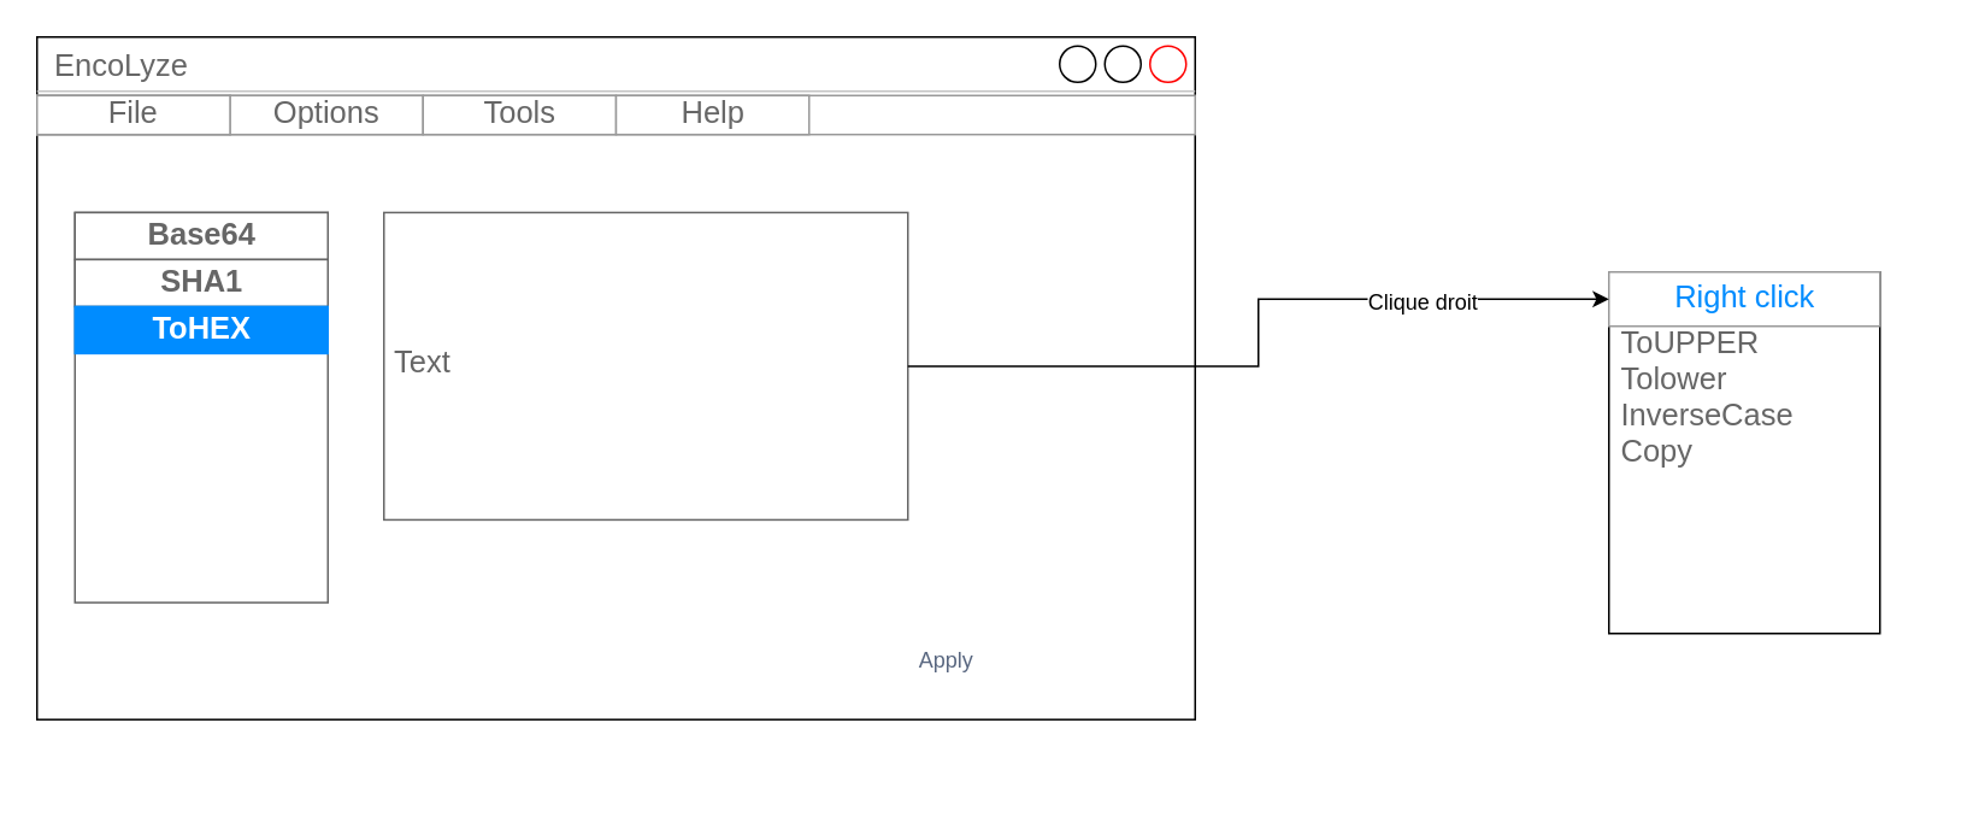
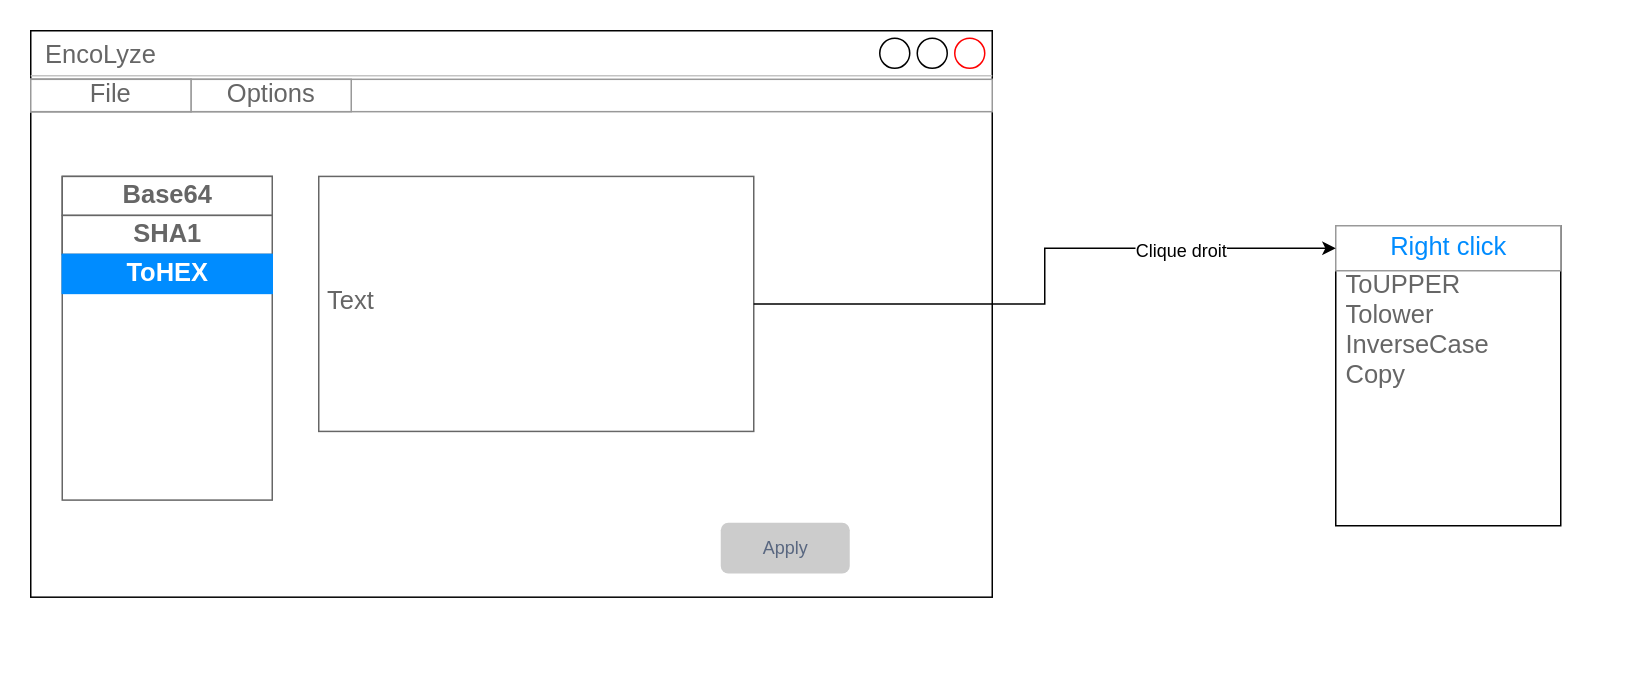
- <mxCell id="12" value="Tools" style="strokeColor=inherit;fillColor=inherit;gradientColor=inherit;strokeWidth=1;shadow=0;dashed=0;align=center;html=1;shape=mxgraph.mockup.forms.rrect;rSize=0;fontSize=17;fontColor=#666666;" vertex="1" parent="8"><mxGeometry x="213.667" width="106.833" height="21.579" as="geometry" /></mxCell>
- <mxCell id="13" value="Help" style="strokeColor=inherit;fillColor=inherit;gradientColor=inherit;strokeWidth=1;shadow=0;dashed=0;align=center;html=1;shape=mxgraph.mockup.forms.rrect;rSize=0;fontSize=17;fontColor=#666666;" vertex="1" parent="8"><mxGeometry x="320.5" width="106.833" height="21.579" as="geometry" /></mxCell>
- <mxCell id="15" value="&lt;div&gt;Apply&lt;/div&gt;" style="rounded=1;fillColor=#ffffff;strokeColor=none;html=1;fontColor=#596780;align=center;verticalAlign=middle;fontStyle=0;fontSize=12;" vertex="1" parent="2"><mxGeometry x="460" y="328" width="86" height="33.825" as="geometry" /></mxCell>
+ <mxCell id="15" value="&lt;div&gt;Apply&lt;/div&gt;" style="rounded=1;fillColor=#CCCCCC;strokeColor=none;html=1;fontColor=#596780;align=center;verticalAlign=middle;fontStyle=0;fontSize=12" vertex="1" parent="2"><mxGeometry x="460" y="328" width="86" height="33.825" as="geometry" /></mxCell>
